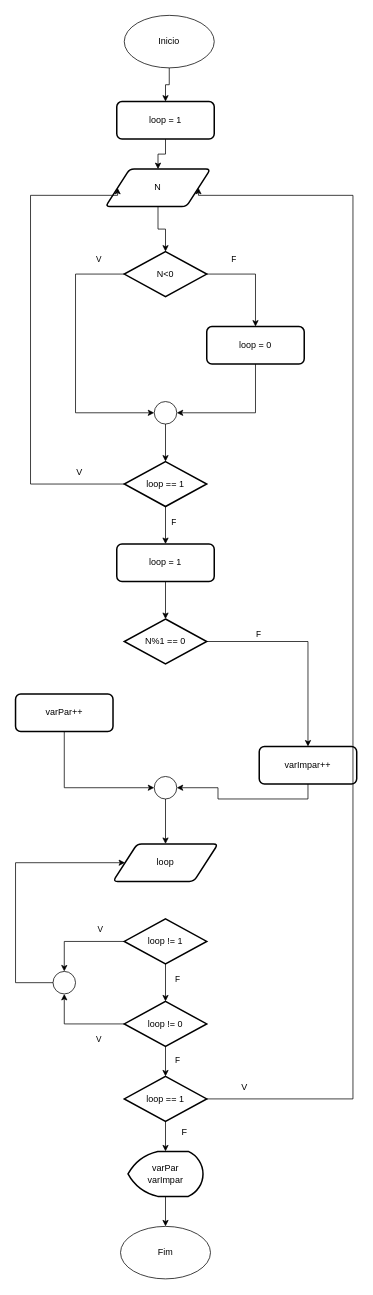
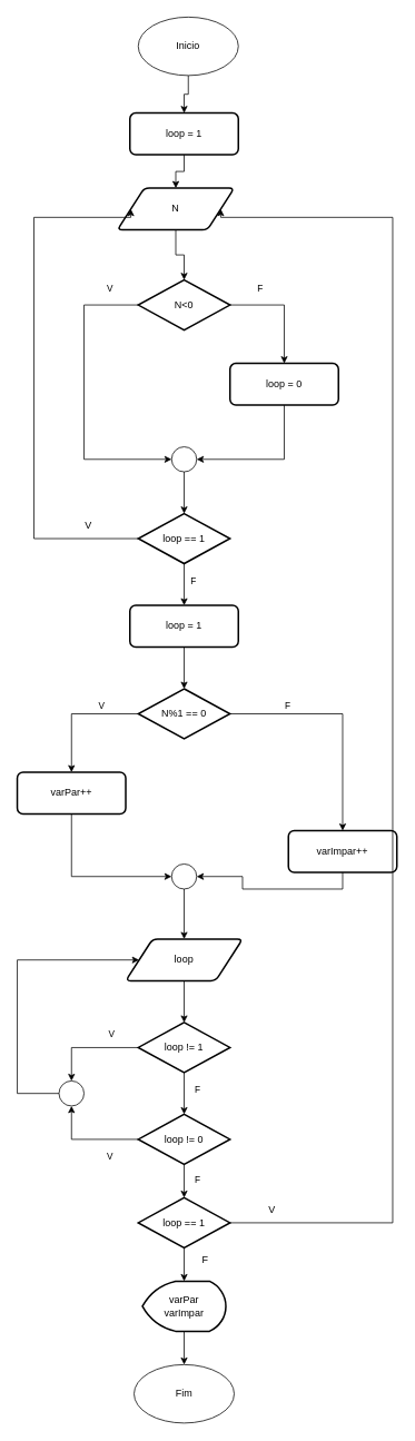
+ <mxCell id="27" style="edgeStyle=orthogonalEdgeStyle;rounded=0;orthogonalLoop=1;jettySize=auto;html=1;exitX=0;exitY=0.5;exitDx=0;exitDy=0;exitPerimeter=0;entryX=0.5;entryY=0;entryDx=0;entryDy=0;" edge="1" parent="1" source="29" target="32"><mxGeometry relative="1" as="geometry" /></mxCell>
+ <mxCell id="28" value="V" style="edgeLabel;html=1;align=center;verticalAlign=middle;resizable=0;points=[];" vertex="1" connectable="0" parent="27"><mxGeometry x="-0.373" y="1" relative="1" as="geometry"><mxPoint x="2" y="-11" as="offset" /></mxGeometry></mxCell>
+ <mxCell id="40" style="edgeStyle=orthogonalEdgeStyle;rounded=0;orthogonalLoop=1;jettySize=auto;html=1;exitX=0.5;exitY=1;exitDx=0;exitDy=0;entryX=0.5;entryY=0;entryDx=0;entryDy=0;entryPerimeter=0;" edge="1" parent="1" source="37" target="38"><mxGeometry relative="1" as="geometry" /></mxCell>
